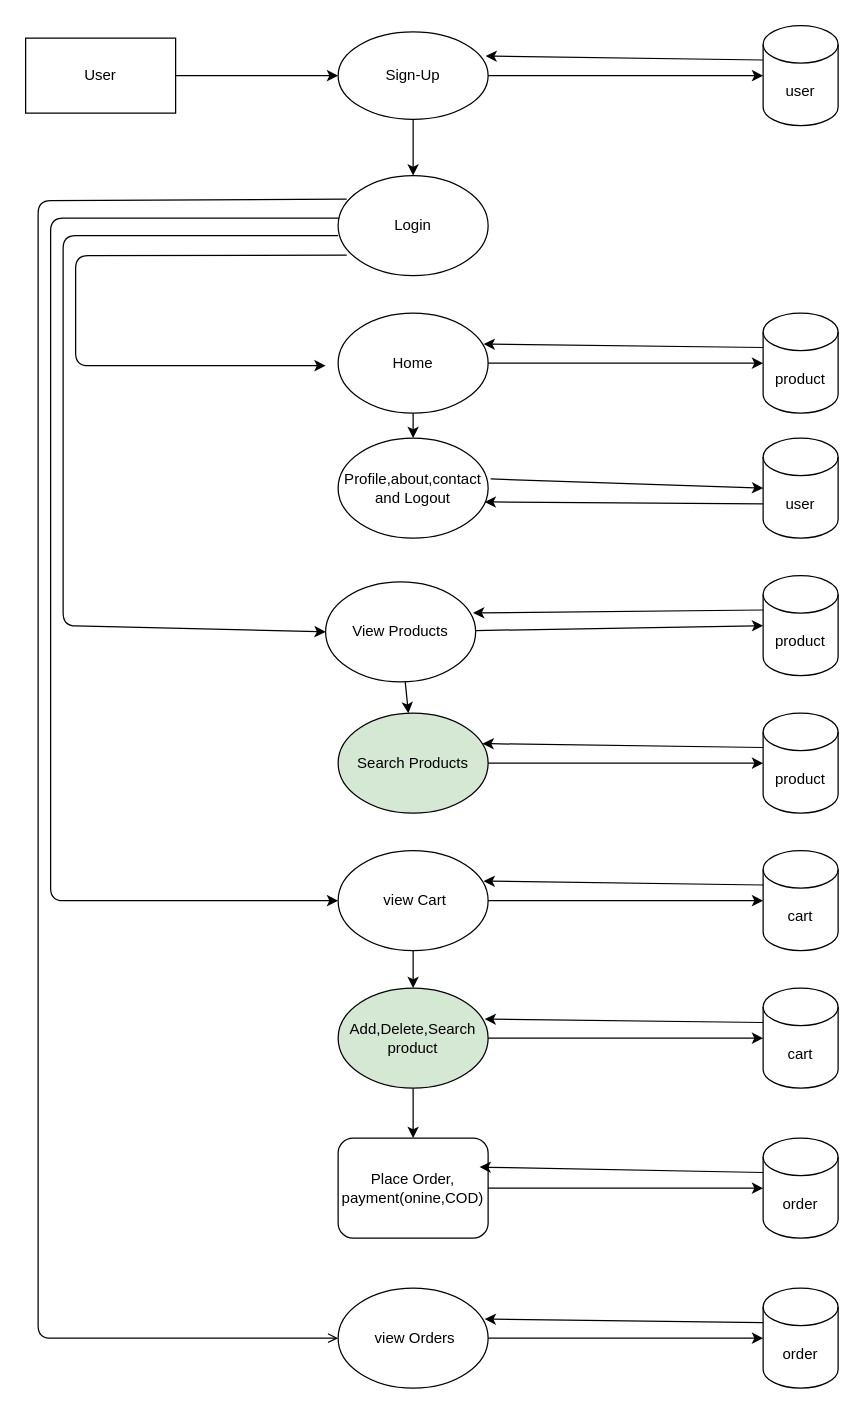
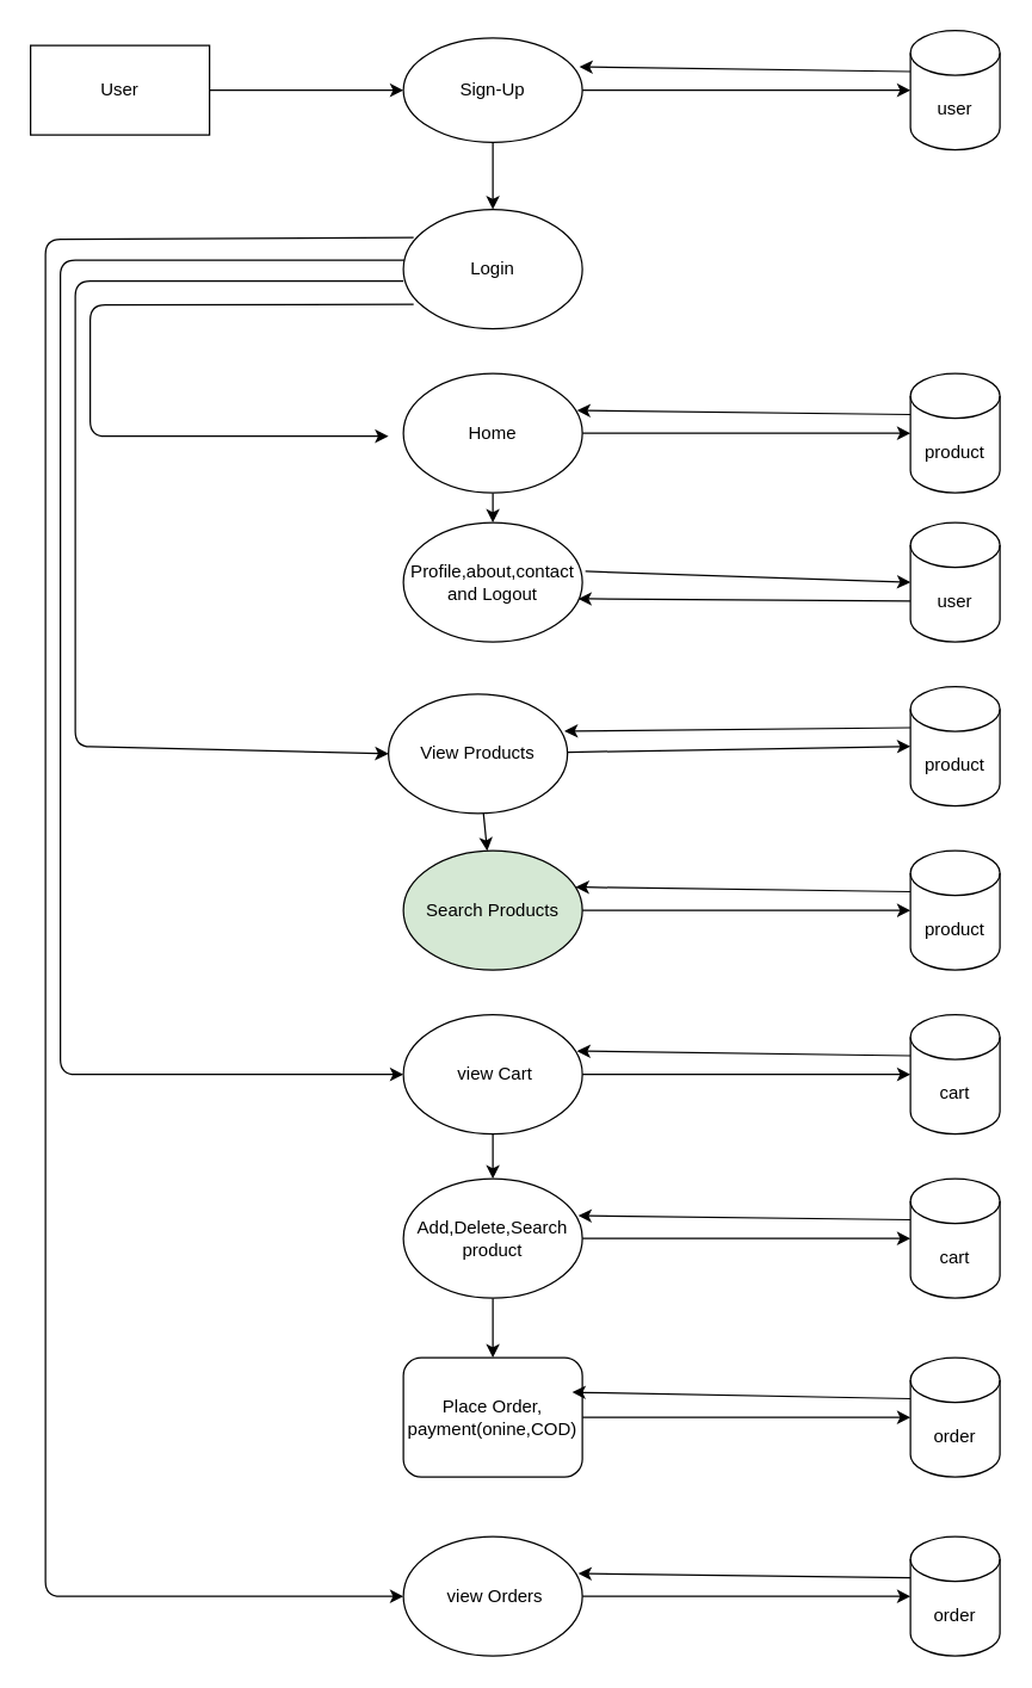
- <mxCell id="30" value="Add,Delete,Search product" style="ellipse;whiteSpace=wrap;html=1;fillColor=#d5e8d4;" parent="1" vertex="1"><mxGeometry x="270" y="790" width="120" height="80" as="geometry" /></mxCell>
+ <mxCell id="30" value="Add,Delete,Search product" style="ellipse;whiteSpace=wrap;html=1;" parent="1" vertex="1"><mxGeometry x="270" y="790" width="120" height="80" as="geometry" /></mxCell>
- <mxCell id="11" style="edgeStyle=none;html=1;entryX=0;entryY=0.5;entryDx=0;entryDy=0;exitX=0.057;exitY=0.235;exitDx=0;exitDy=0;exitPerimeter=0;endArrow=open;" parent="1" source="12" target="26" edge="1"><mxGeometry relative="1" as="geometry"><mxPoint x="287.574" y="160.716" as="sourcePoint" /><Array as="points"><mxPoint x="30" y="160" /><mxPoint x="30" y="1070" /></Array><mxPoint x="270" y="609" as="targetPoint" /></mxGeometry></mxCell>
+ <mxCell id="11" style="edgeStyle=none;html=1;entryX=0;entryY=0.5;entryDx=0;entryDy=0;exitX=0.057;exitY=0.235;exitDx=0;exitDy=0;exitPerimeter=0;" parent="1" source="12" target="26" edge="1"><mxGeometry relative="1" as="geometry"><mxPoint x="287.574" y="160.716" as="sourcePoint" /><Array as="points"><mxPoint x="30" y="160" /><mxPoint x="30" y="1070" /></Array><mxPoint x="270" y="609" as="targetPoint" /></mxGeometry></mxCell>
